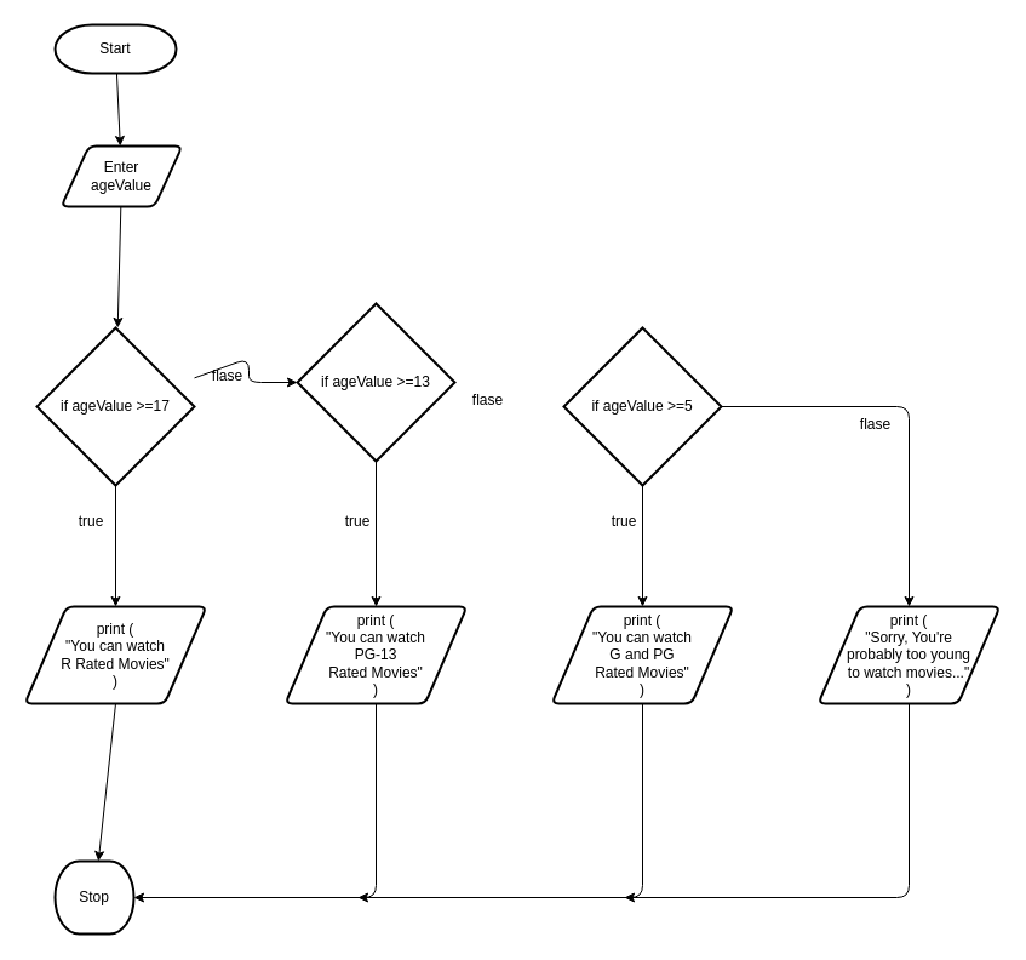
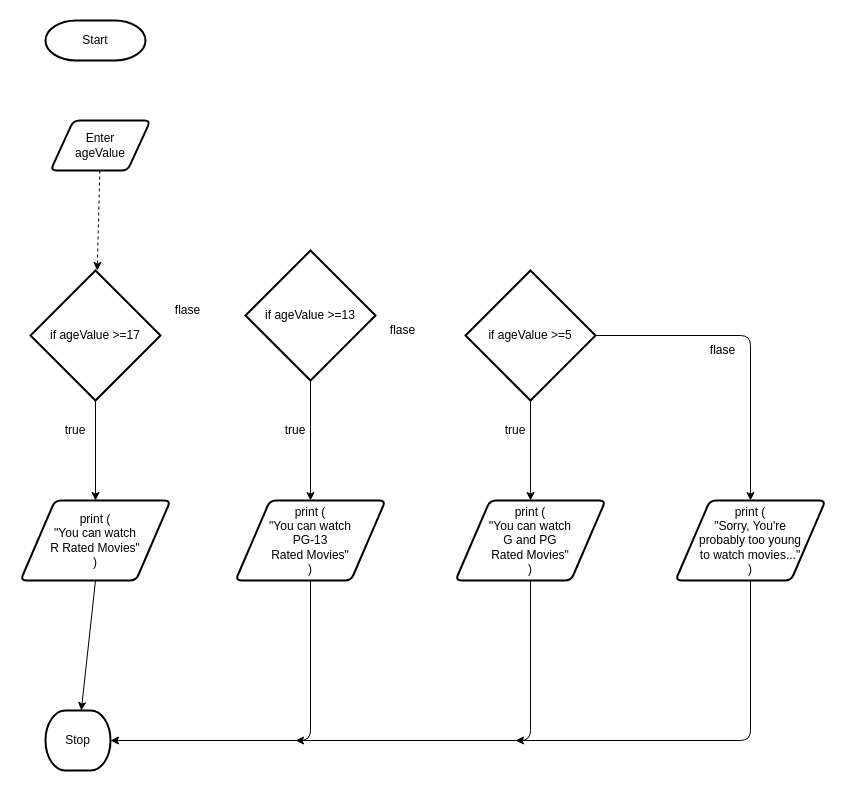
- <mxCell id="2" value="" style="edgeStyle=none;html=1;" edge="1" parent="1" source="3" target="5"><mxGeometry relative="1" as="geometry" /></mxCell>
- <mxCell id="4" value="" style="edgeStyle=none;html=1;" edge="1" parent="1" source="5" target="8"><mxGeometry relative="1" as="geometry" /></mxCell>
+ <mxCell id="4" value="" style="edgeStyle=none;html=1;dashed=1;" edge="1" parent="1" source="5" target="8"><mxGeometry relative="1" as="geometry" /></mxCell>
- <mxCell id="7" value="" style="edgeStyle=none;html=1;fontSize=12;entryX=0;entryY=0.5;entryDx=0;entryDy=0;entryPerimeter=0;" edge="1" parent="1" source="8" target="13"><mxGeometry relative="1" as="geometry"><Array as="points"><mxPoint x="205" y="295" /><mxPoint x="205" y="315" /></Array></mxGeometry></mxCell>
